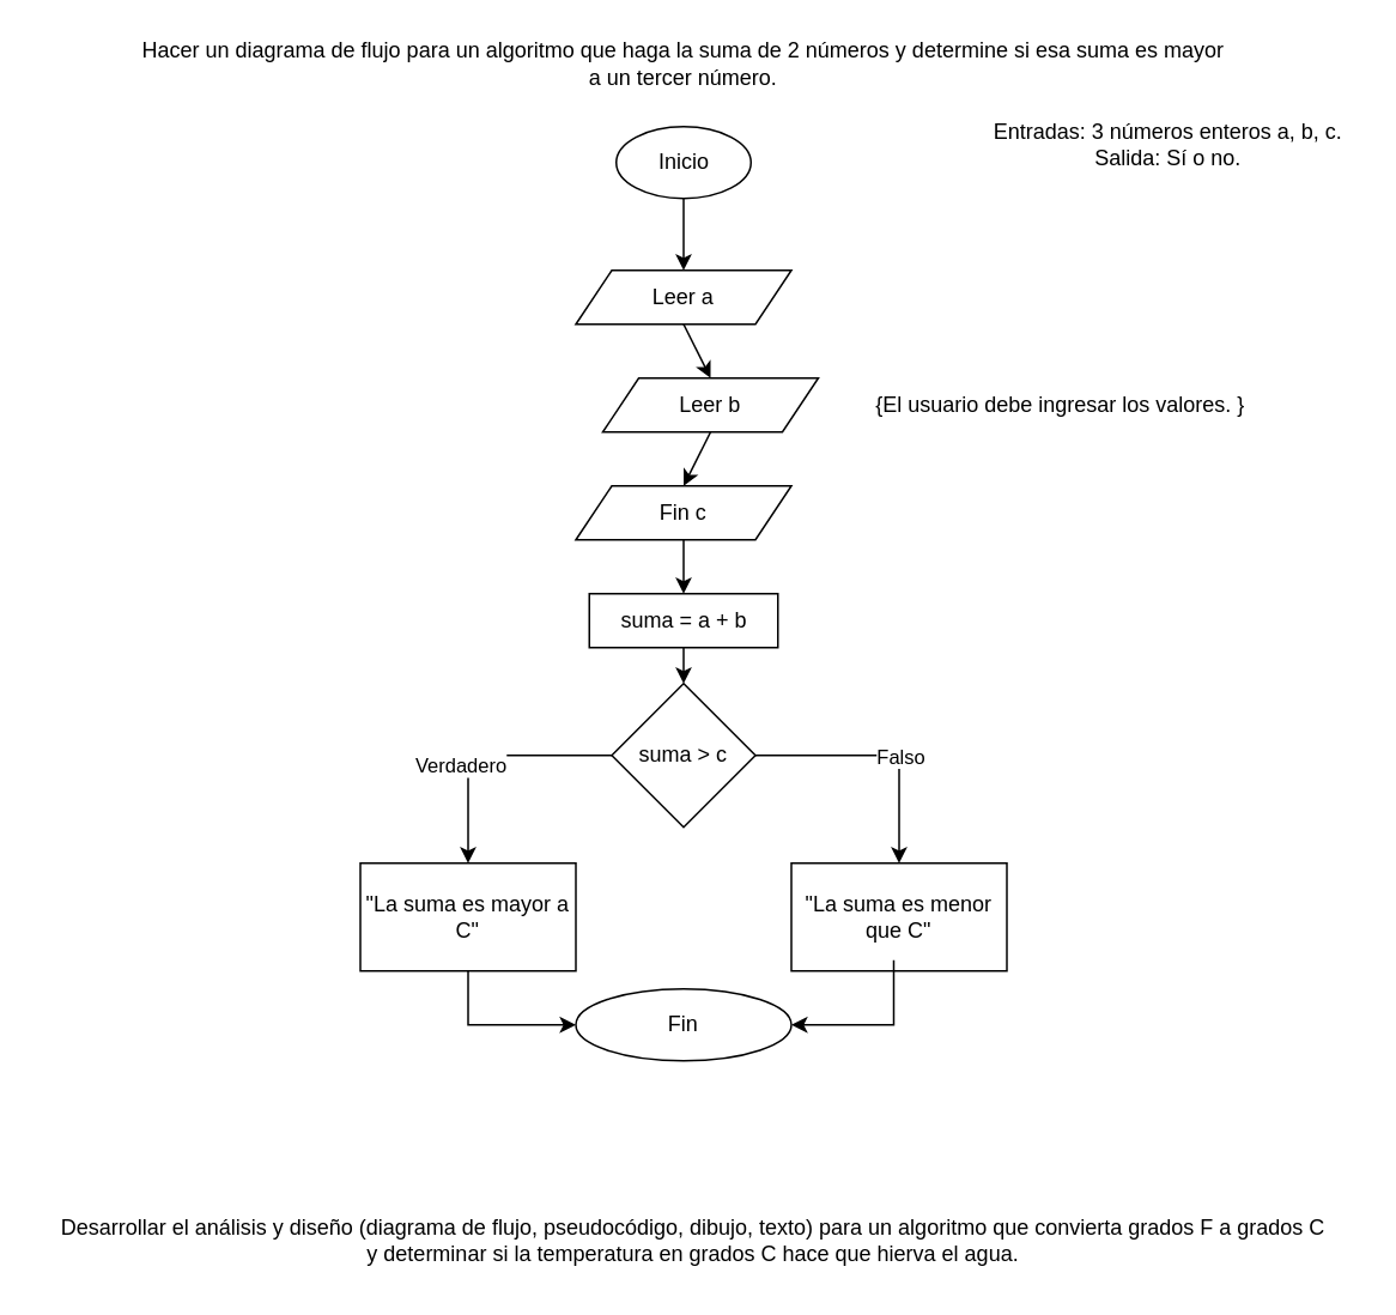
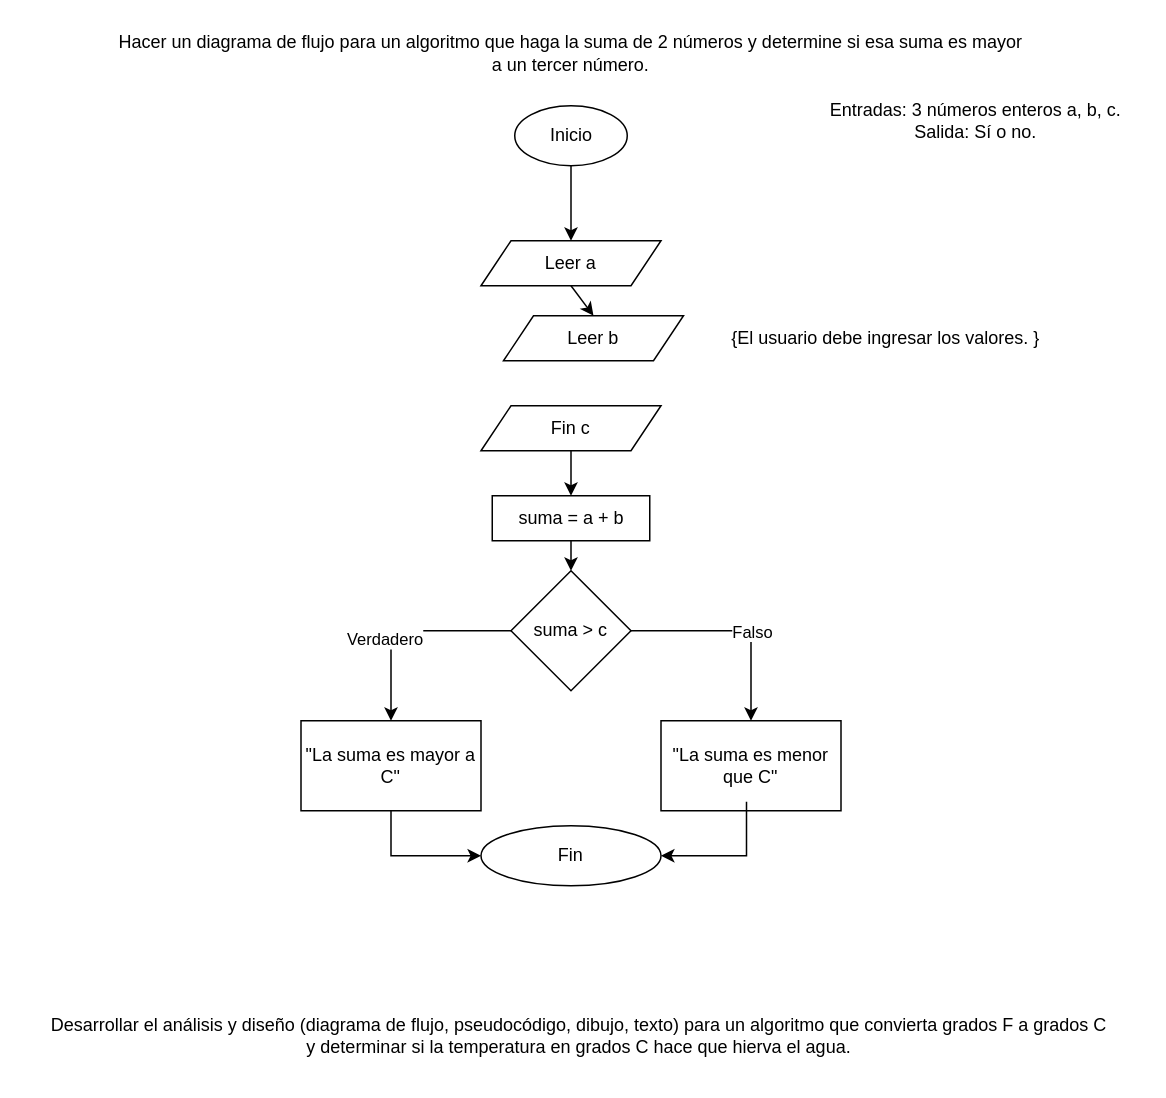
- <mxCell id="5" value="Leer a" style="shape=parallelogram;perimeter=parallelogramPerimeter;whiteSpace=wrap;html=1;fixedSize=1;" vertex="1" parent="1"><mxGeometry x="320" y="150" width="120" height="30" as="geometry" /></mxCell>
+ <mxCell id="5" value="Leer a" style="shape=parallelogram;perimeter=parallelogramPerimeter;whiteSpace=wrap;html=1;fixedSize=1;" vertex="1" parent="1"><mxGeometry x="320" y="160" width="120" height="30" as="geometry" /></mxCell>
- <mxCell id="10" value="" style="endArrow=classic;html=1;rounded=0;exitX=0.5;exitY=1;exitDx=0;exitDy=0;entryX=0.5;entryY=0;entryDx=0;entryDy=0;" edge="1" parent="1" source="7" target="8"><mxGeometry width="50" height="50" relative="1" as="geometry"><mxPoint x="385" y="270" as="sourcePoint" /><mxPoint x="375" y="290" as="targetPoint" /></mxGeometry></mxCell>
